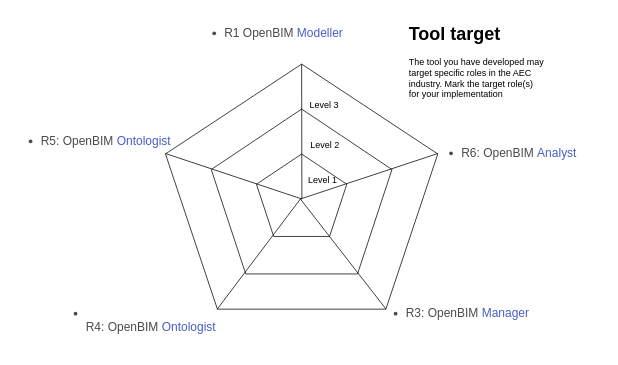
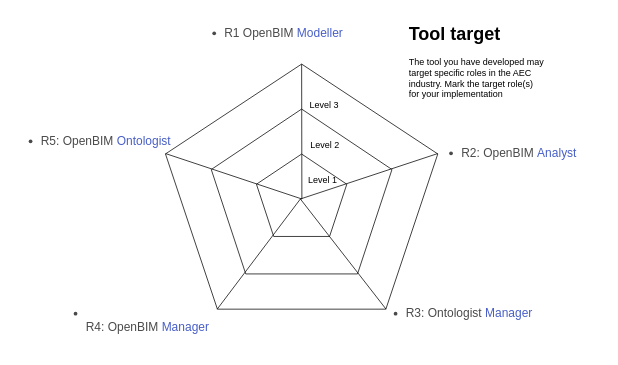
- <mxCell id="13" value="&lt;ul style=&quot;border-color: var(--border-color); font-style: normal; font-variant-ligatures: normal; font-variant-caps: normal; font-weight: 400; letter-spacing: normal; orphans: 2; text-indent: 0px; text-transform: none; widows: 2; word-spacing: 0px; -webkit-text-stroke-width: 0px; text-decoration-thickness: initial; text-decoration-style: initial; text-decoration-color: initial; box-sizing: inherit; margin: 1em 0px 0px 2em; padding: 0px; list-style-position: outside; list-style-image: initial; color: rgb(74, 74, 74); font-family: Montserrat, sans-serif; font-size: 16px; text-align: start; background-color: rgb(255, 255, 255);&quot;&gt;&lt;li style=&quot;border-color: var(--border-color); box-sizing: inherit; margin: 0.25em 0px 0px; padding: 0px;&quot;&gt;R6: OpenBIM&amp;nbsp;&lt;a href=&quot;https://timmcginley.github.io/41934/Roles/Analyst&quot; style=&quot;border-color: var(--border-color); box-sizing: inherit; color: rgb(72, 95, 199); cursor: pointer; text-decoration-line: none;&quot;&gt;Analyst&lt;/a&gt;&lt;/li&gt;&lt;/ul&gt;&lt;br class=&quot;Apple-interchange-newline&quot;&gt;" style="text;whiteSpace=wrap;html=1;" vertex="1" parent="1"><mxGeometry x="581.33" y="171" width="220" height="70" as="geometry" /></mxCell>
+ <mxCell id="13" value="&lt;ul style=&quot;border-color: var(--border-color); font-style: normal; font-variant-ligatures: normal; font-variant-caps: normal; font-weight: 400; letter-spacing: normal; orphans: 2; text-indent: 0px; text-transform: none; widows: 2; word-spacing: 0px; -webkit-text-stroke-width: 0px; text-decoration-thickness: initial; text-decoration-style: initial; text-decoration-color: initial; box-sizing: inherit; margin: 1em 0px 0px 2em; padding: 0px; list-style-position: outside; list-style-image: initial; color: rgb(74, 74, 74); font-family: Montserrat, sans-serif; font-size: 16px; text-align: start; background-color: rgb(255, 255, 255);&quot;&gt;&lt;li style=&quot;border-color: var(--border-color); box-sizing: inherit; margin: 0.25em 0px 0px; padding: 0px;&quot;&gt;R2: OpenBIM&amp;nbsp;&lt;a href=&quot;https://timmcginley.github.io/41934/Roles/Analyst&quot; style=&quot;border-color: var(--border-color); box-sizing: inherit; color: rgb(72, 95, 199); cursor: pointer; text-decoration-line: none;&quot;&gt;Analyst&lt;/a&gt;&lt;/li&gt;&lt;/ul&gt;&lt;br class=&quot;Apple-interchange-newline&quot;&gt;" style="text;whiteSpace=wrap;html=1;" vertex="1" parent="1"><mxGeometry x="581.33" y="171" width="220" height="70" as="geometry" /></mxCell>
- <mxCell id="14" value="&lt;ul style=&quot;border-color: var(--border-color); font-style: normal; font-variant-ligatures: normal; font-variant-caps: normal; font-weight: 400; letter-spacing: normal; orphans: 2; text-indent: 0px; text-transform: none; widows: 2; word-spacing: 0px; -webkit-text-stroke-width: 0px; text-decoration-thickness: initial; text-decoration-style: initial; text-decoration-color: initial; box-sizing: inherit; margin: 1em 0px 0px 2em; padding: 0px; list-style-position: outside; list-style-image: initial; color: rgb(74, 74, 74); font-family: Montserrat, sans-serif; font-size: 16px; text-align: start; background-color: rgb(255, 255, 255);&quot;&gt;&lt;li style=&quot;border-color: var(--border-color); box-sizing: inherit; margin: 0.25em 0px 0px; padding: 0px;&quot;&gt;&lt;br class=&quot;Apple-interchange-newline&quot;&gt;R4: OpenBIM&amp;nbsp;&lt;a href=&quot;https://timmcginley.github.io/41934/Roles/Ontologist&quot; style=&quot;border-color: var(--border-color); box-sizing: inherit; color: rgb(72, 95, 199); cursor: pointer; text-decoration-line: none;&quot;&gt;Ontologist&lt;/a&gt;&lt;/li&gt;&lt;/ul&gt;" style="text;whiteSpace=wrap;html=1;" vertex="1" parent="1"><mxGeometry x="80" y="385" width="240" height="80" as="geometry" /></mxCell>
+ <mxCell id="14" value="&lt;ul style=&quot;border-color: var(--border-color); font-style: normal; font-variant-ligatures: normal; font-variant-caps: normal; font-weight: 400; letter-spacing: normal; orphans: 2; text-indent: 0px; text-transform: none; widows: 2; word-spacing: 0px; -webkit-text-stroke-width: 0px; text-decoration-thickness: initial; text-decoration-style: initial; text-decoration-color: initial; box-sizing: inherit; margin: 1em 0px 0px 2em; padding: 0px; list-style-position: outside; list-style-image: initial; color: rgb(74, 74, 74); font-family: Montserrat, sans-serif; font-size: 16px; text-align: start; background-color: rgb(255, 255, 255);&quot;&gt;&lt;li style=&quot;border-color: var(--border-color); box-sizing: inherit; margin: 0.25em 0px 0px; padding: 0px;&quot;&gt;&lt;br class=&quot;Apple-interchange-newline&quot;&gt;R4: OpenBIM&amp;nbsp;&lt;a href=&quot;https://timmcginley.github.io/41934/Roles/Ontologist&quot; style=&quot;border-color: var(--border-color); box-sizing: inherit; color: rgb(72, 95, 199); cursor: pointer; text-decoration-line: none;&quot;&gt;Manager&lt;/a&gt;&lt;/li&gt;&lt;/ul&gt;" style="text;whiteSpace=wrap;html=1;" vertex="1" parent="1"><mxGeometry x="80" y="385" width="240" height="80" as="geometry" /></mxCell>
- <mxCell id="12" value="&lt;ul style=&quot;border-color: var(--border-color); font-style: normal; font-variant-ligatures: normal; font-variant-caps: normal; font-weight: 400; letter-spacing: normal; orphans: 2; text-indent: 0px; text-transform: none; widows: 2; word-spacing: 0px; -webkit-text-stroke-width: 0px; text-decoration-thickness: initial; text-decoration-style: initial; text-decoration-color: initial; box-sizing: inherit; margin: 1em 0px 0px 2em; padding: 0px; list-style-position: outside; list-style-image: initial; color: rgb(74, 74, 74); font-family: Montserrat, sans-serif; font-size: 16px; text-align: start; background-color: rgb(255, 255, 255);&quot;&gt;&lt;li style=&quot;border-color: var(--border-color); box-sizing: inherit; margin: 0.25em 0px 0px; padding: 0px;&quot;&gt;R3: OpenBIM&amp;nbsp;&lt;a href=&quot;https://timmcginley.github.io/41934/Roles/Manager&quot; style=&quot;border-color: var(--border-color); box-sizing: inherit; color: rgb(72, 95, 199); cursor: pointer; text-decoration-line: none;&quot;&gt;Manager&lt;/a&gt;&lt;/li&gt;&lt;/ul&gt;" style="text;whiteSpace=wrap;html=1;" vertex="1" parent="1"><mxGeometry x="506.66" y="385" width="230" height="60" as="geometry" /></mxCell>
+ <mxCell id="12" value="&lt;ul style=&quot;border-color: var(--border-color); font-style: normal; font-variant-ligatures: normal; font-variant-caps: normal; font-weight: 400; letter-spacing: normal; orphans: 2; text-indent: 0px; text-transform: none; widows: 2; word-spacing: 0px; -webkit-text-stroke-width: 0px; text-decoration-thickness: initial; text-decoration-style: initial; text-decoration-color: initial; box-sizing: inherit; margin: 1em 0px 0px 2em; padding: 0px; list-style-position: outside; list-style-image: initial; color: rgb(74, 74, 74); font-family: Montserrat, sans-serif; font-size: 16px; text-align: start; background-color: rgb(255, 255, 255);&quot;&gt;&lt;li style=&quot;border-color: var(--border-color); box-sizing: inherit; margin: 0.25em 0px 0px; padding: 0px;&quot;&gt;R3: Ontologist&amp;nbsp;&lt;a href=&quot;https://timmcginley.github.io/41934/Roles/Manager&quot; style=&quot;border-color: var(--border-color); box-sizing: inherit; color: rgb(72, 95, 199); cursor: pointer; text-decoration-line: none;&quot;&gt;Manager&lt;/a&gt;&lt;/li&gt;&lt;/ul&gt;" style="text;whiteSpace=wrap;html=1;" vertex="1" parent="1"><mxGeometry x="506.66" y="385" width="230" height="60" as="geometry" /></mxCell>
